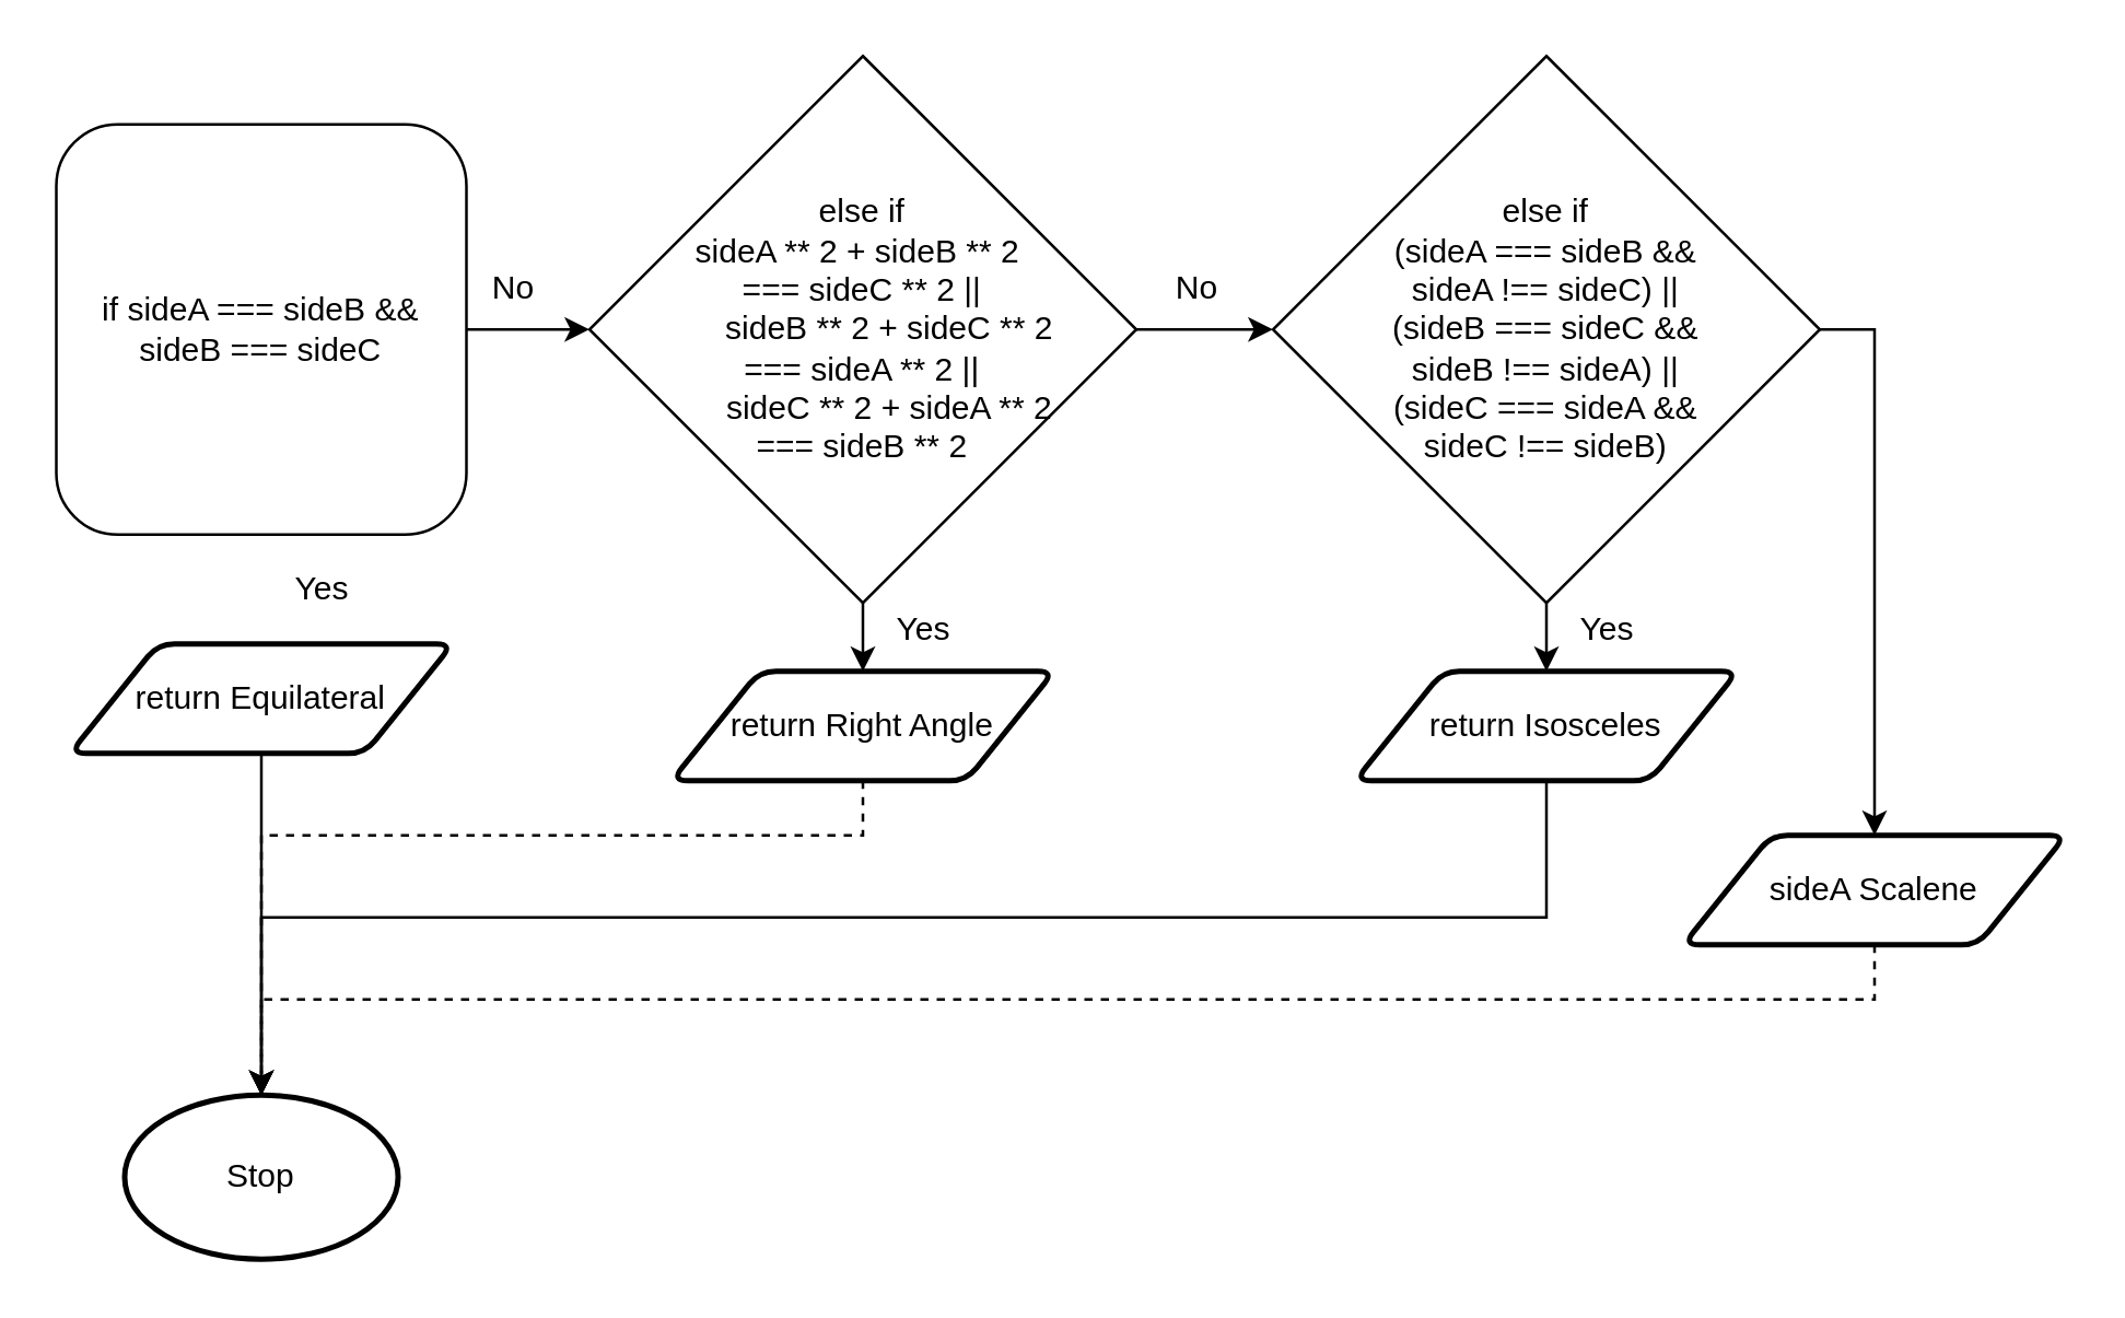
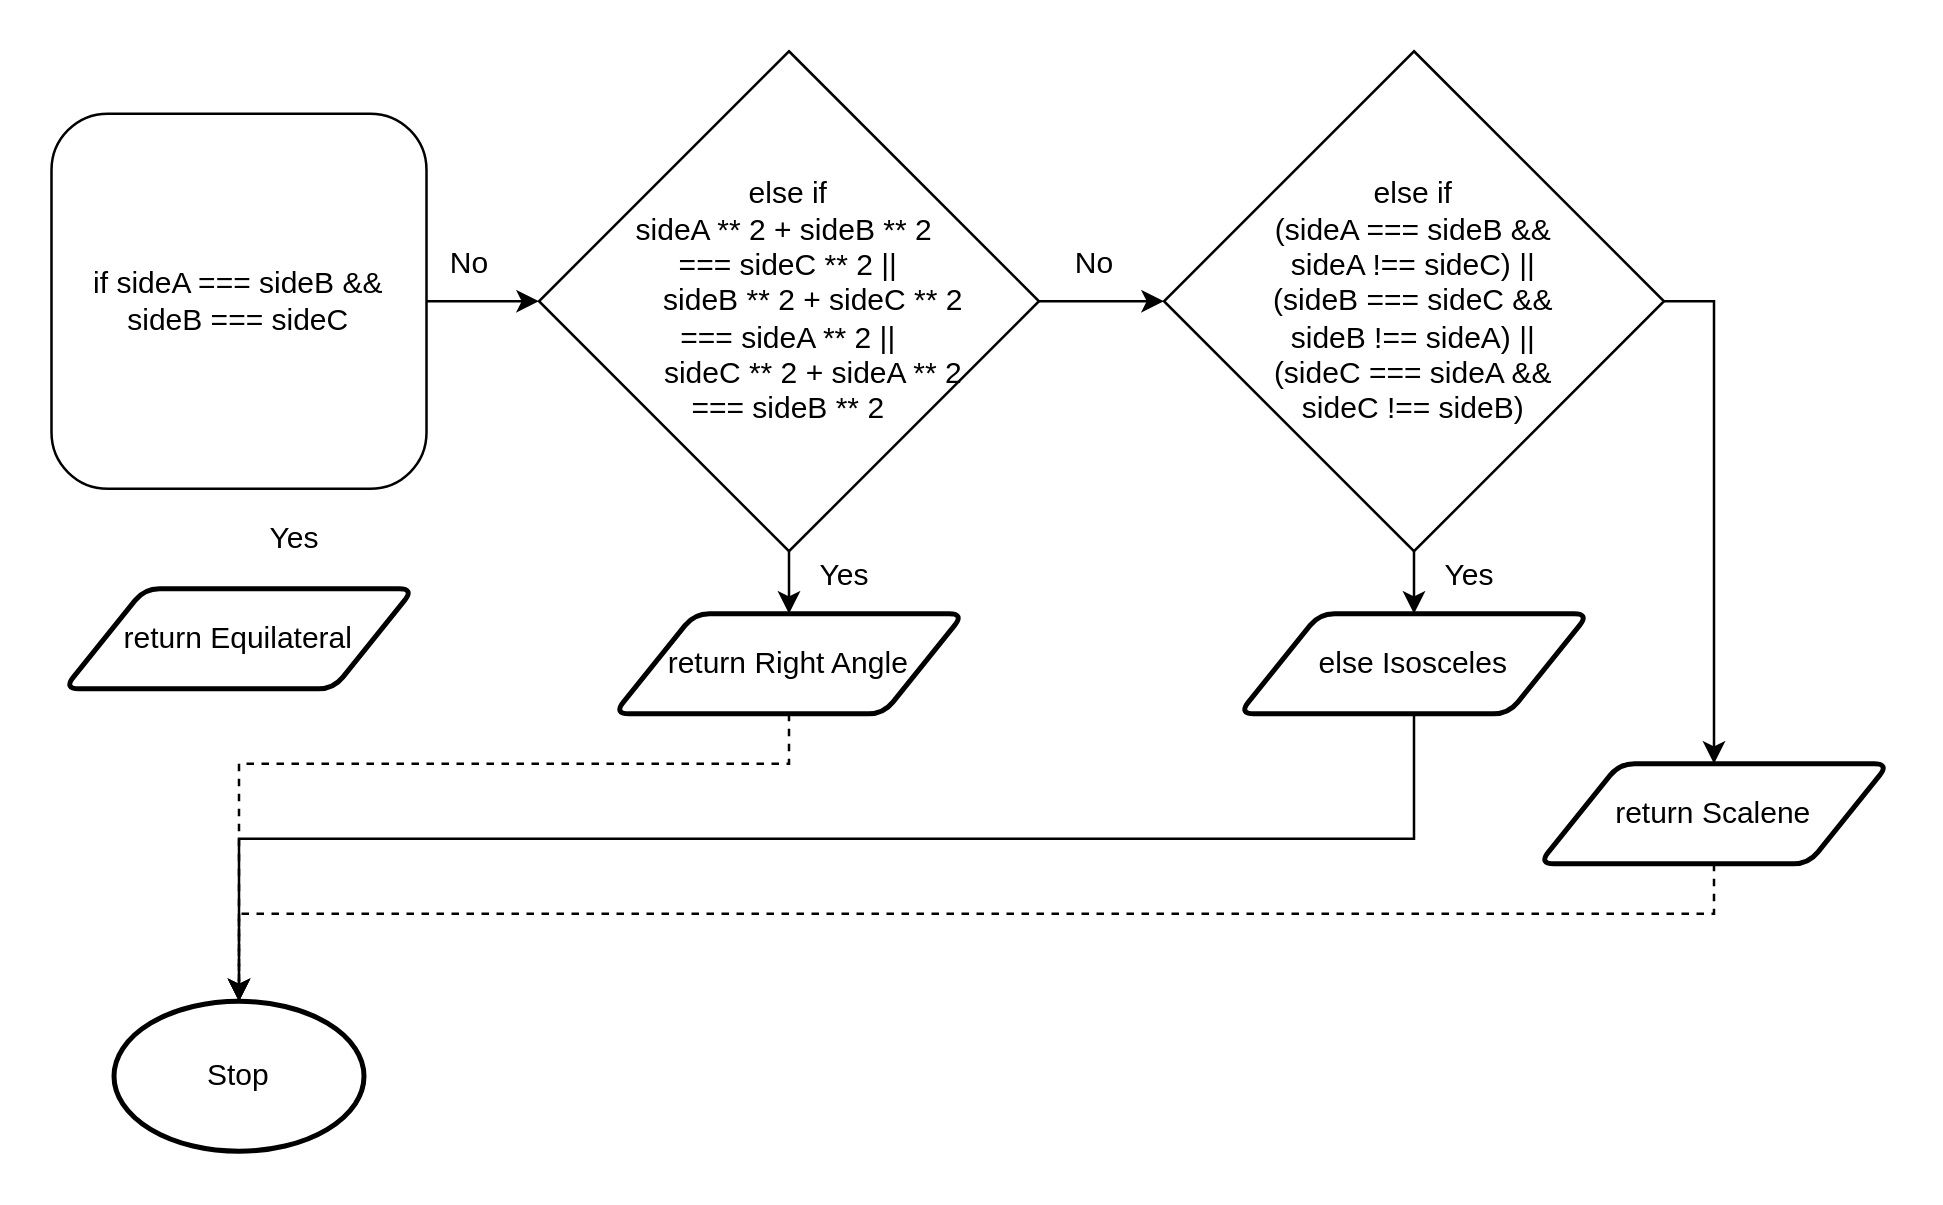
- <mxCell id="20" value="return Isosceles" style="shape=parallelogram;html=1;strokeWidth=2;perimeter=parallelogramPerimeter;whiteSpace=wrap;rounded=1;arcSize=12;size=0.23;" vertex="1" parent="1"><mxGeometry x="495" y="245" width="140" height="40" as="geometry" /></mxCell>
+ <mxCell id="20" value="else Isosceles" style="shape=parallelogram;html=1;strokeWidth=2;perimeter=parallelogramPerimeter;whiteSpace=wrap;rounded=1;arcSize=12;size=0.23;" vertex="1" parent="1"><mxGeometry x="495" y="245" width="140" height="40" as="geometry" /></mxCell>
- <mxCell id="7" style="edgeStyle=none;html=1;exitX=0.5;exitY=1;exitDx=0;exitDy=0;entryX=0.5;entryY=0;entryDx=0;entryDy=0;entryPerimeter=0;" edge="1" parent="1" source="8" target="2"><mxGeometry relative="1" as="geometry" /></mxCell>
- <mxCell id="23" value="sideA Scalene" style="shape=parallelogram;html=1;strokeWidth=2;perimeter=parallelogramPerimeter;whiteSpace=wrap;rounded=1;arcSize=12;size=0.23;" vertex="1" parent="1"><mxGeometry x="615" y="305" width="140" height="40" as="geometry" /></mxCell>
+ <mxCell id="23" value="return Scalene" style="shape=parallelogram;html=1;strokeWidth=2;perimeter=parallelogramPerimeter;whiteSpace=wrap;rounded=1;arcSize=12;size=0.23;" vertex="1" parent="1"><mxGeometry x="615" y="305" width="140" height="40" as="geometry" /></mxCell>
